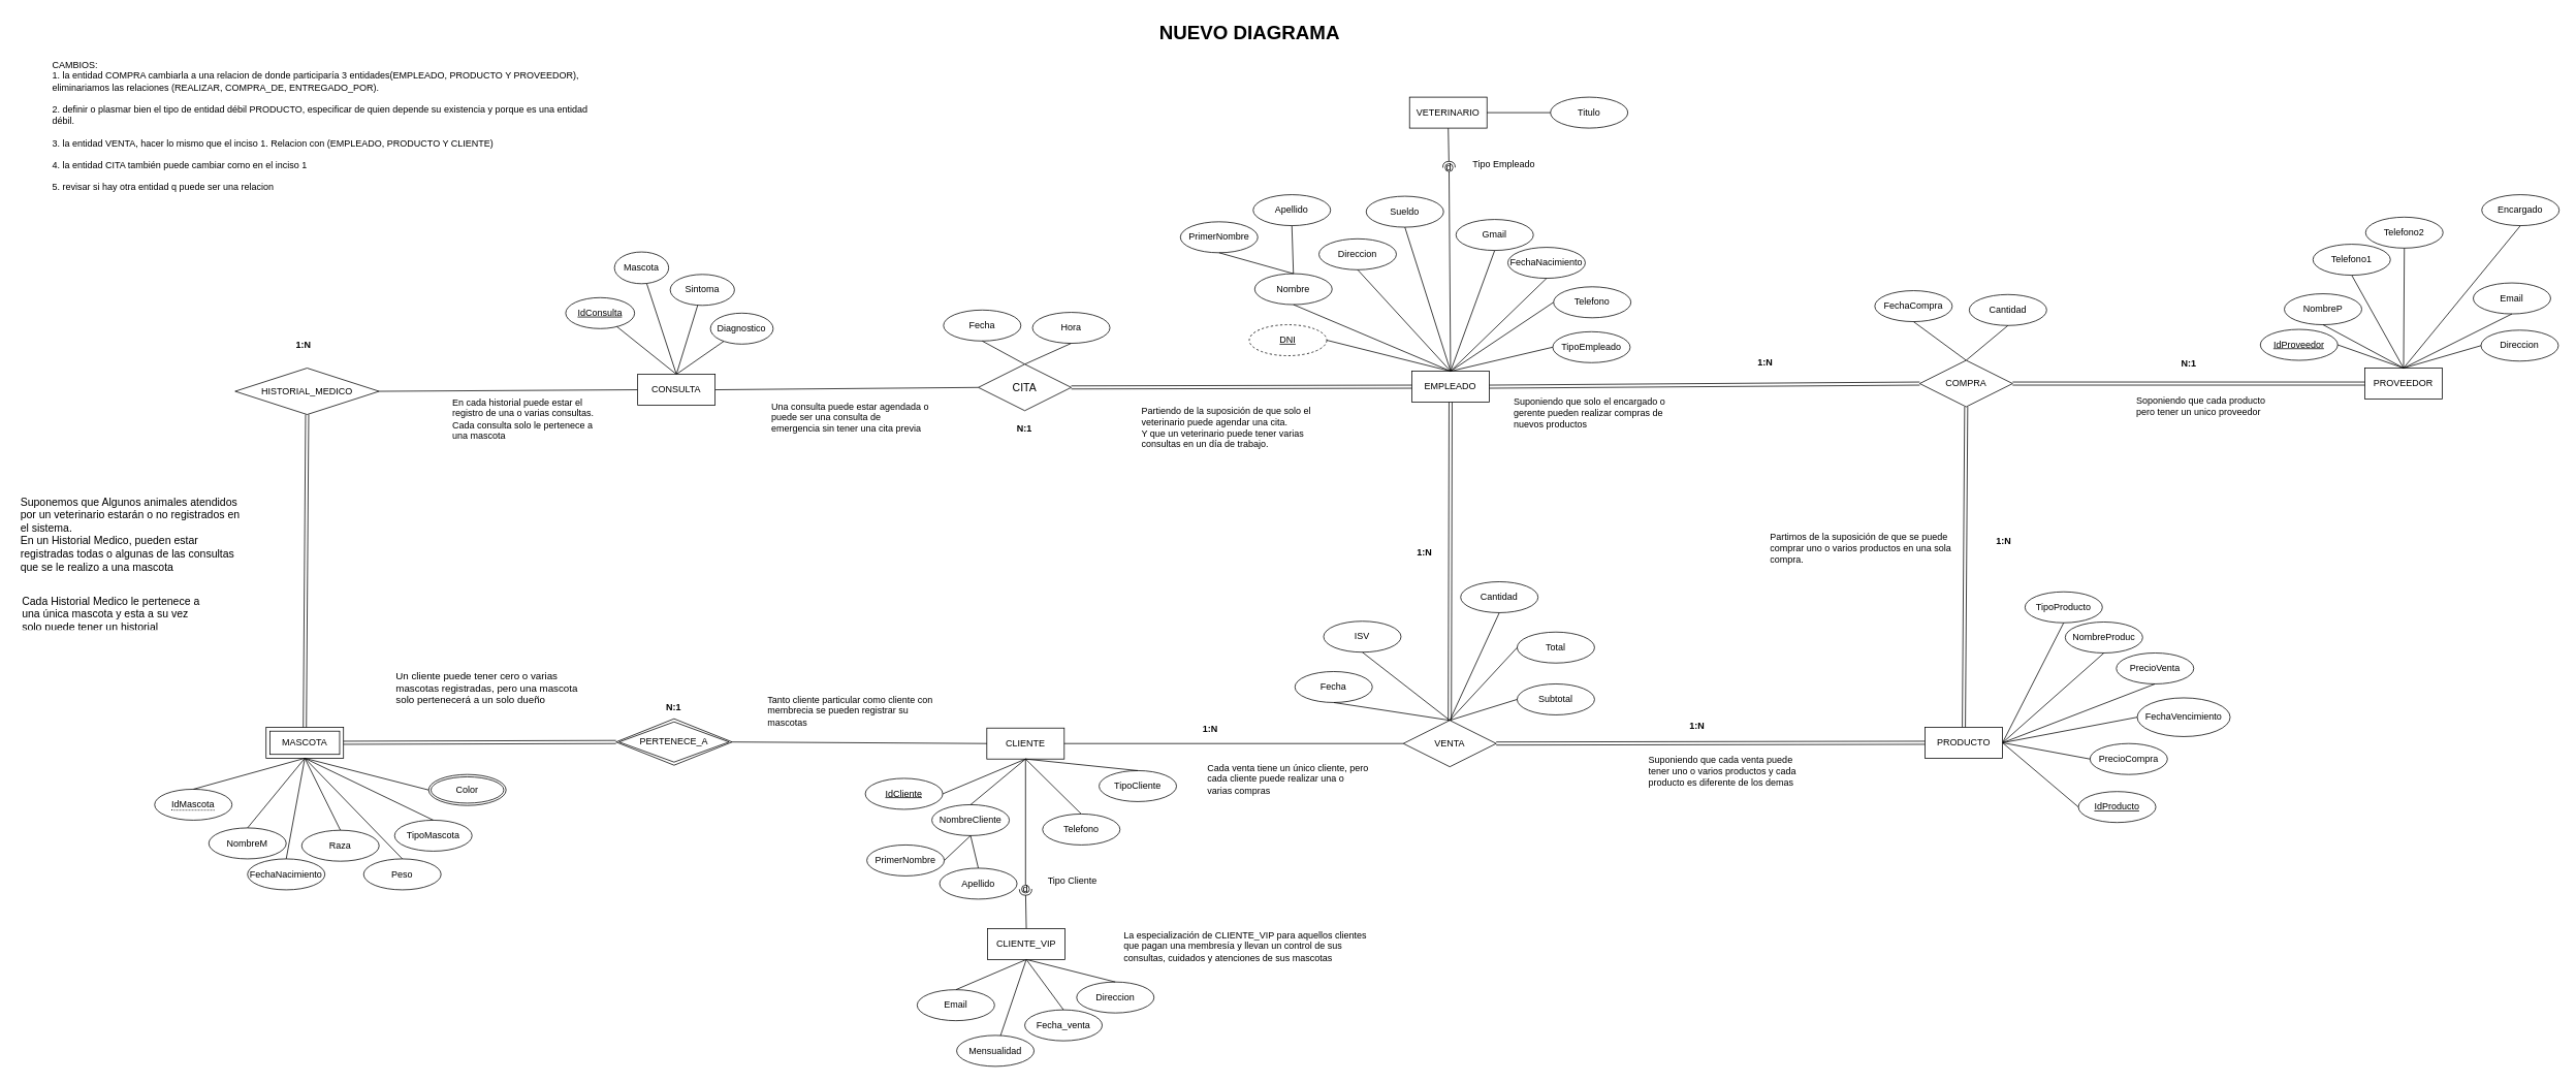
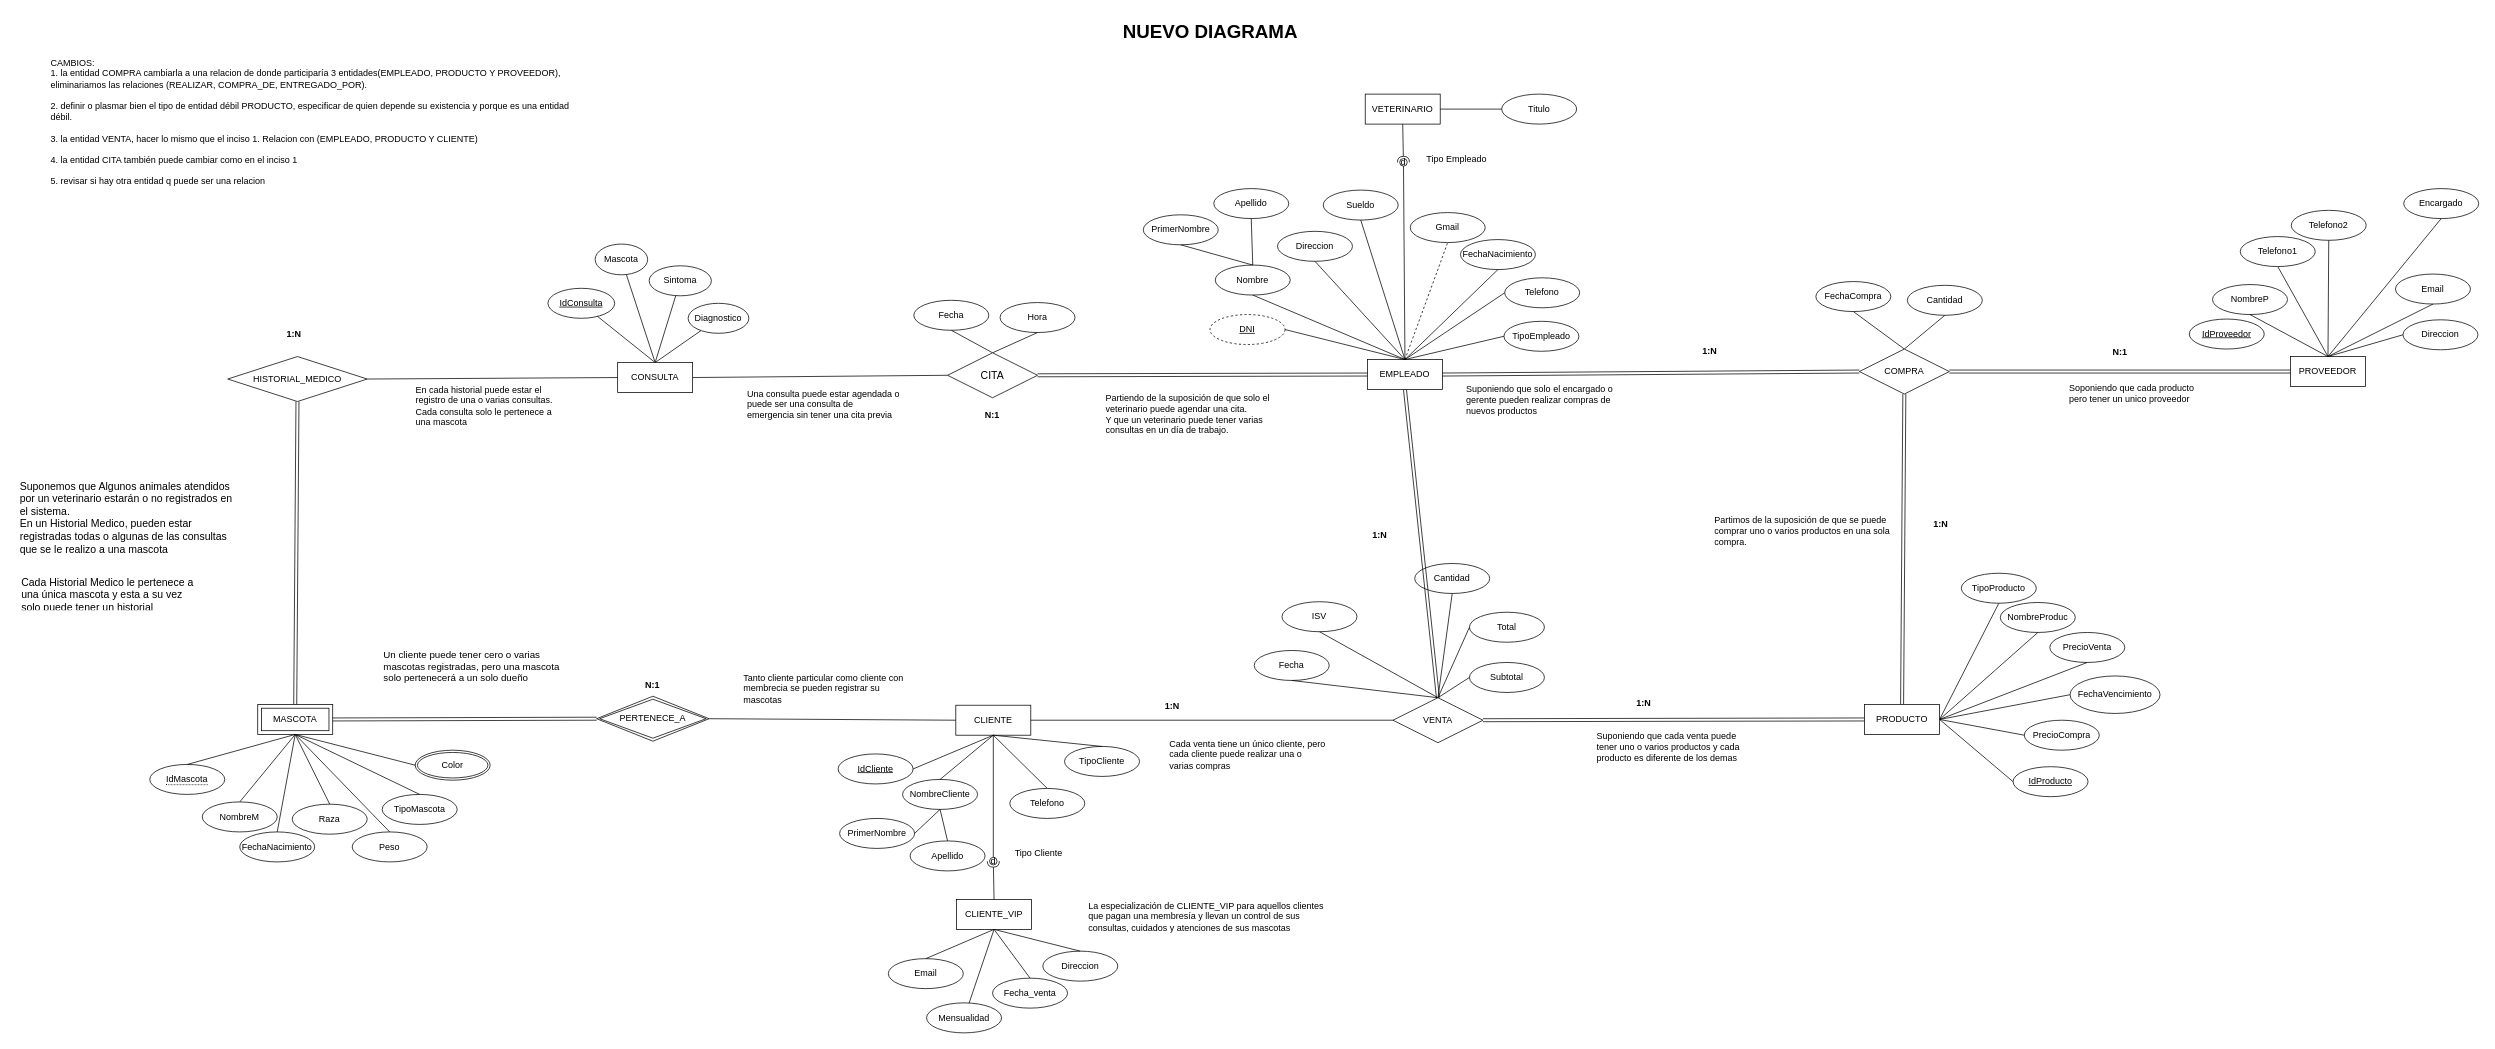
- <mxCell id="18" value="" style="endArrow=none;html=1;rounded=0;exitX=0.5;exitY=0;exitDx=0;exitDy=0;entryX=0.5;entryY=1;entryDx=0;entryDy=0;" parent="1" source="2" target="17" edge="1"><mxGeometry relative="1" as="geometry"><mxPoint x="2176" y="549" as="sourcePoint" /><mxPoint x="2336" y="549" as="targetPoint" /></mxGeometry></mxCell>
+ <mxCell id="18" value="" style="endArrow=none;html=1;rounded=0;exitX=0.5;exitY=0;exitDx=0;exitDy=0;entryX=0.5;entryY=1;entryDx=0;entryDy=0;dashed=1;" parent="1" source="2" target="17" edge="1"><mxGeometry relative="1" as="geometry"><mxPoint x="2176" y="549" as="sourcePoint" /><mxPoint x="2336" y="549" as="targetPoint" /></mxGeometry></mxCell>
- <mxCell id="55" value="" style="endArrow=none;html=1;rounded=0;exitX=1;exitY=0.5;exitDx=0;exitDy=0;entryX=0.5;entryY=0;entryDx=0;entryDy=0;" parent="1" source="50" target="49" edge="1"><mxGeometry relative="1" as="geometry"><mxPoint x="3023.5" y="597" as="sourcePoint" /><mxPoint x="3183.5" y="597" as="targetPoint" /></mxGeometry></mxCell>
- <mxCell id="152" value="En cada historial puede estar el registro de una o varias consultas.&#10;Cada consulta solo le pertenece a una mascota" style="text;strokeColor=none;fillColor=none;spacingLeft=4;spacingRight=4;overflow=hidden;rotatable=0;points=[[0,0.5],[1,0.5]];portConstraint=eastwest;fontSize=12;whiteSpace=wrap;" parent="1" vertex="1"><mxGeometry x="578" y="506" width="210" height="70" as="geometry" /></mxCell>
+ <mxCell id="152" value="En cada historial puede estar el registro de una o varias consultas.&#10;Cada consulta solo le pertenece a una mascota" style="text;strokeColor=none;fillColor=none;spacingLeft=4;spacingRight=4;overflow=hidden;rotatable=0;points=[[0,0.5],[1,0.5]];portConstraint=eastwest;fontSize=12;whiteSpace=wrap;" parent="1" vertex="1"><mxGeometry x="548" y="506" width="210" height="70" as="geometry" /></mxCell>
- <mxCell id="117" value="VENTA" style="shape=rhombus;perimeter=rhombusPerimeter;whiteSpace=wrap;html=1;align=center;" parent="1" vertex="1"><mxGeometry x="1812" y="930" width="120" height="60" as="geometry" /></mxCell>
+ <mxCell id="117" value="VENTA" style="shape=rhombus;perimeter=rhombusPerimeter;whiteSpace=wrap;html=1;align=center;" parent="1" vertex="1"><mxGeometry x="1857" y="930" width="120" height="60" as="geometry" /></mxCell>
